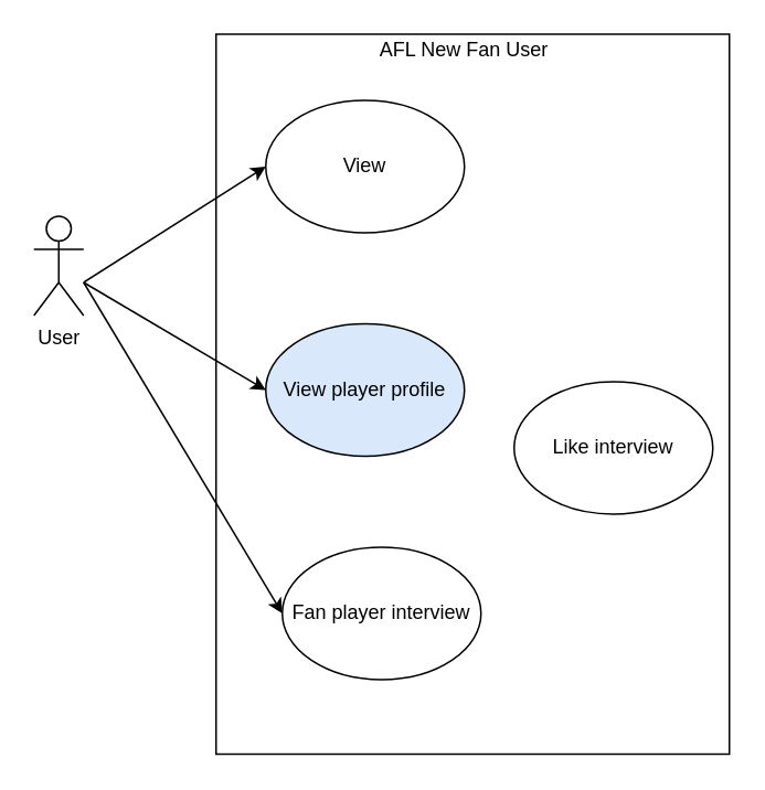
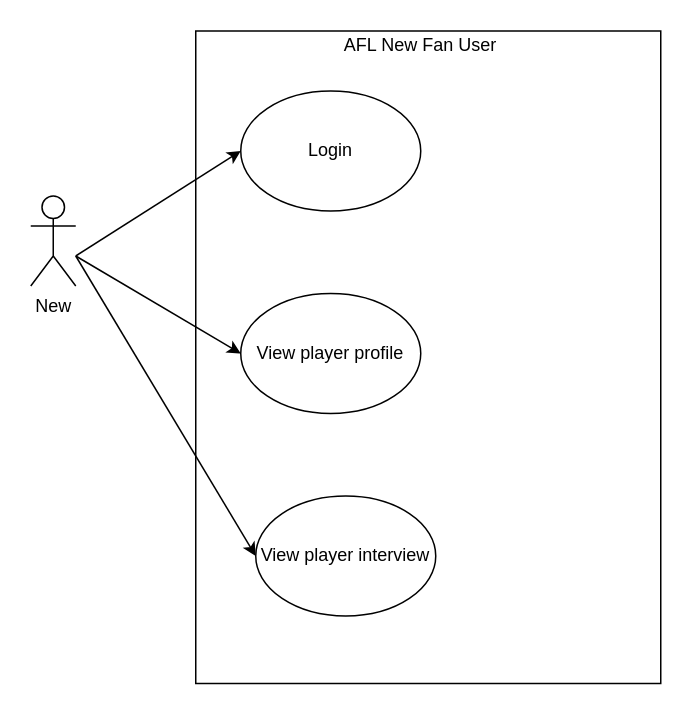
- <mxCell id="4" value="View&lt;br&gt;" parent="1" vertex="1" style="ellipse;whiteSpace=wrap;html=1;"><mxGeometry as="geometry" height="80" width="120" y="60" x="160" /></mxCell>
+ <mxCell id="4" value="Login&lt;br&gt;" parent="1" vertex="1" style="ellipse;whiteSpace=wrap;html=1;"><mxGeometry as="geometry" height="80" width="120" y="60" x="160" /></mxCell>
- <mxCell id="2" value="User" parent="1" vertex="1" style="shape=umlActor;verticalLabelPosition=bottom;labelBackgroundColor=#ffffff;verticalAlign=top;html=1;outlineConnect=0;"><mxGeometry as="geometry" height="60" width="30" y="130" x="20" /></mxCell>
+ <mxCell id="2" value="New" parent="1" vertex="1" style="shape=umlActor;verticalLabelPosition=bottom;labelBackgroundColor=#ffffff;verticalAlign=top;html=1;outlineConnect=0;"><mxGeometry as="geometry" height="60" width="30" y="130" x="20" /></mxCell>
- <mxCell id="8" value="View player profile&lt;br&gt;" parent="1" vertex="1" style="ellipse;whiteSpace=wrap;html=1;fillColor=#dae8fc;"><mxGeometry as="geometry" height="80" width="120" y="195" x="160" /></mxCell>
+ <mxCell id="8" value="View player profile&lt;br&gt;" parent="1" vertex="1" style="ellipse;whiteSpace=wrap;html=1;"><mxGeometry as="geometry" height="80" width="120" y="195" x="160" /></mxCell>
- <mxCell id="6" value="Like interview&lt;br&gt;" parent="1" vertex="1" style="ellipse;whiteSpace=wrap;html=1;"><mxGeometry as="geometry" height="80" width="120" y="230" x="310" /></mxCell>
- <mxCell id="7" value="Fan player interview&lt;br&gt;" parent="1" vertex="1" style="ellipse;whiteSpace=wrap;html=1;"><mxGeometry as="geometry" height="80" width="120" y="330" x="170" /></mxCell>
+ <mxCell id="7" value="View player interview&lt;br&gt;" parent="1" vertex="1" style="ellipse;whiteSpace=wrap;html=1;"><mxGeometry as="geometry" height="80" width="120" y="330" x="170" /></mxCell>
